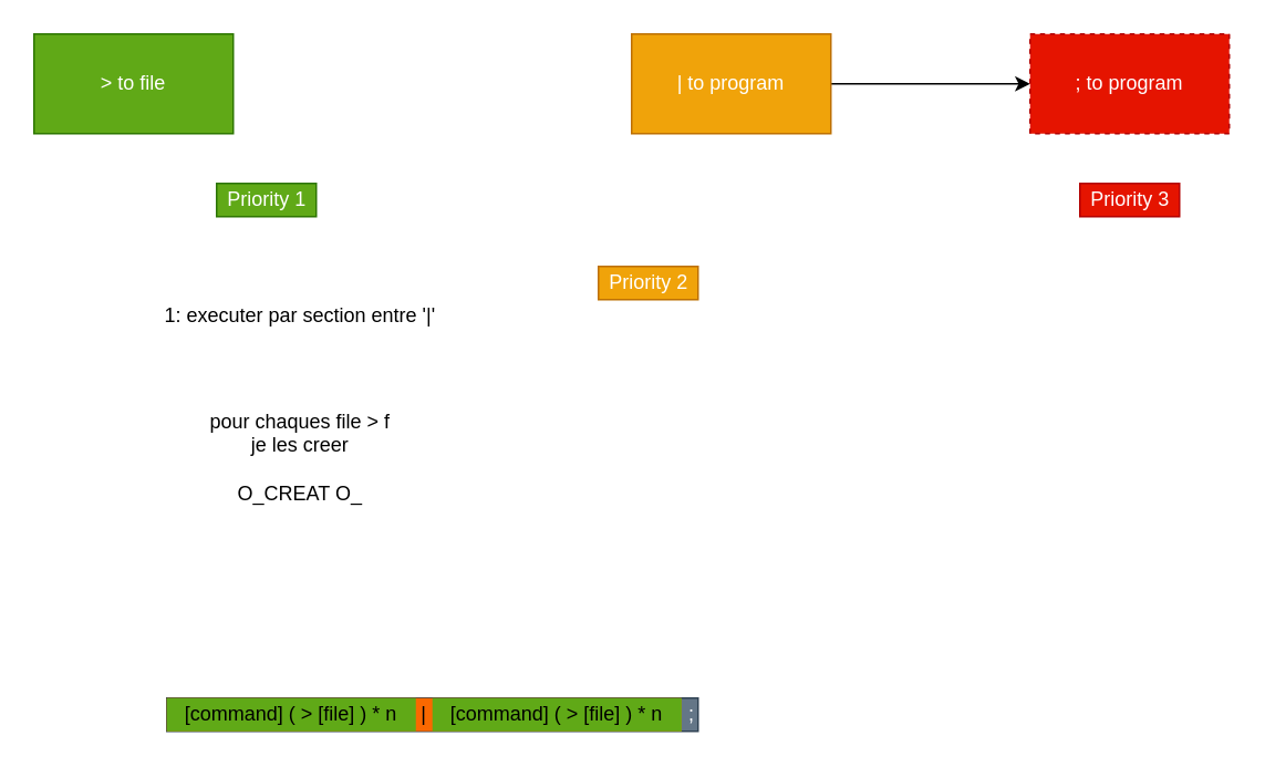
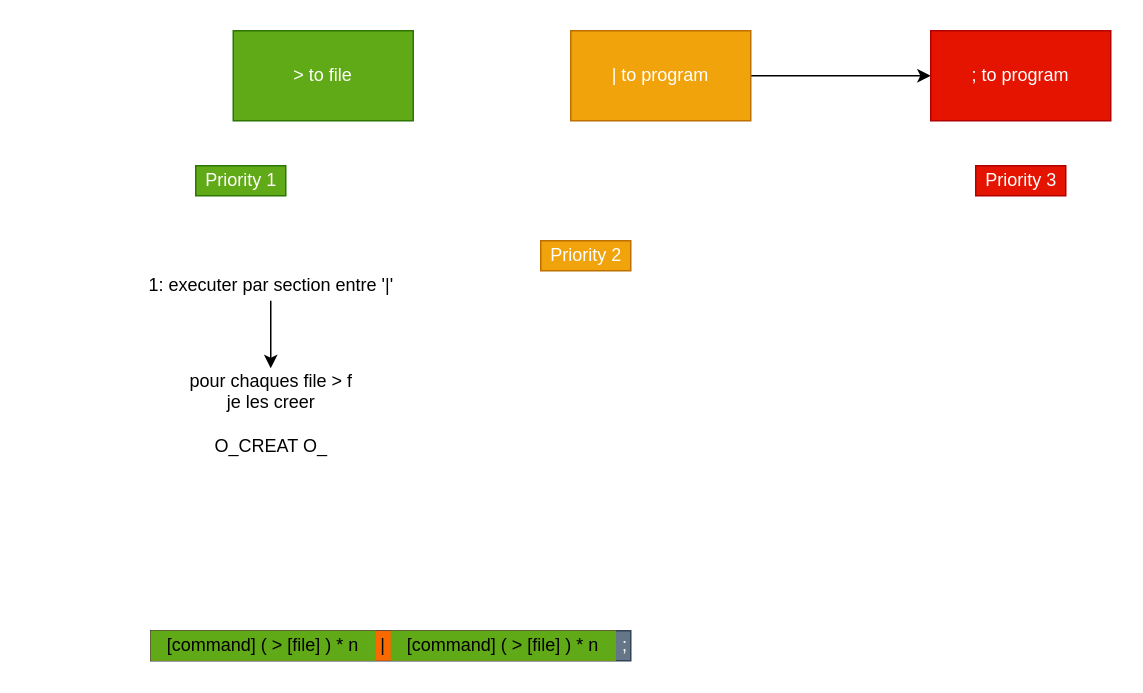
- <mxCell id="4" value="&amp;gt; to file&lt;br&gt;" style="rounded=0;whiteSpace=wrap;html=1;fillColor=#60a917;strokeColor=#2D7600;fontColor=#ffffff;" parent="1" vertex="1"><mxGeometry x="20" y="20" width="120" height="60" as="geometry" /></mxCell>
+ <mxCell id="4" value="&amp;gt; to file&lt;br&gt;" style="rounded=0;whiteSpace=wrap;html=1;fillColor=#60a917;strokeColor=#2D7600;fontColor=#ffffff;" parent="1" vertex="1"><mxGeometry x="155" y="20" width="120" height="60" as="geometry" /></mxCell>
- <mxCell id="10" value="; to program" style="rounded=0;whiteSpace=wrap;html=1;fillColor=#e51400;strokeColor=#B20000;fontColor=#ffffff;dashed=1;" parent="1" vertex="1"><mxGeometry x="620" y="20" width="120" height="60" as="geometry" /></mxCell>
+ <mxCell id="10" value="; to program" style="rounded=0;whiteSpace=wrap;html=1;fillColor=#e51400;strokeColor=#B20000;fontColor=#ffffff;" parent="1" vertex="1"><mxGeometry x="620" y="20" width="120" height="60" as="geometry" /></mxCell>
+ <mxCell id="12" style="edgeStyle=orthogonalEdgeStyle;rounded=0;orthogonalLoop=1;jettySize=auto;html=1;" parent="1" source="13" target="14" edge="1"><mxGeometry relative="1" as="geometry"><mxPoint x="180" y="270" as="targetPoint" /></mxGeometry></mxCell>
